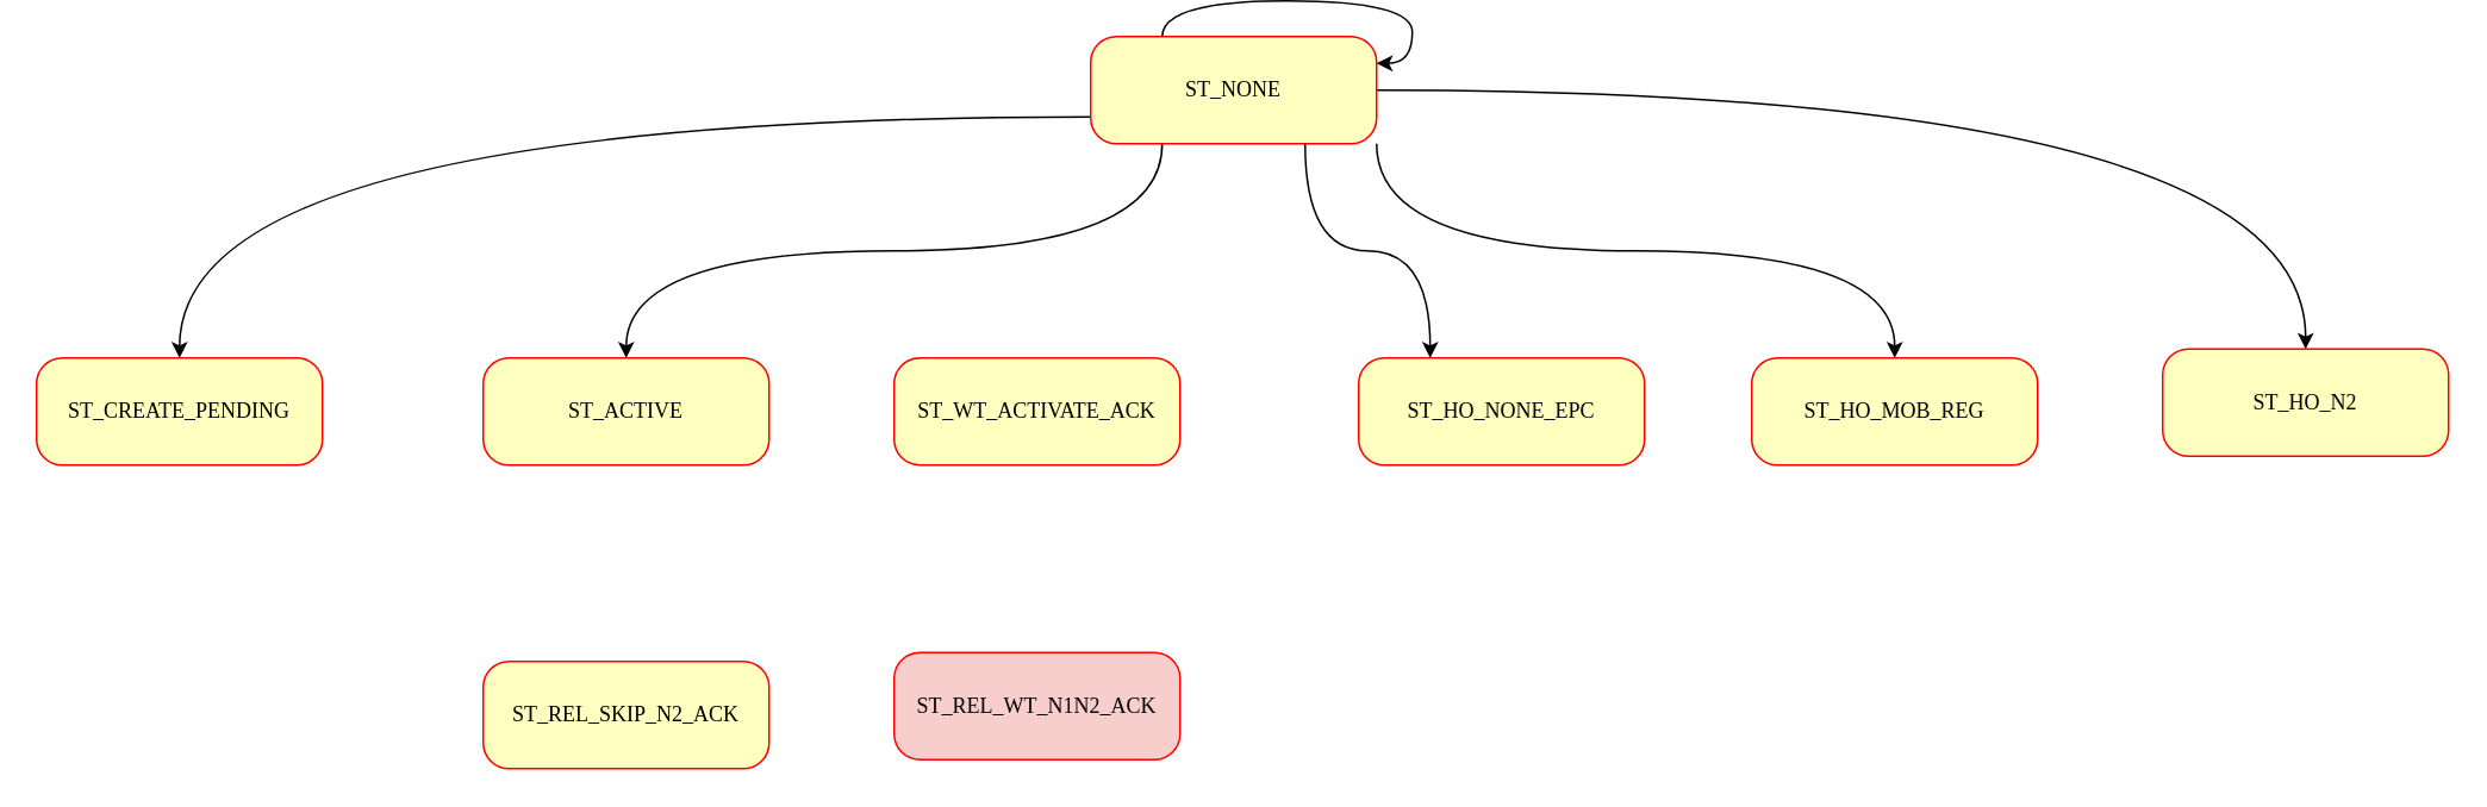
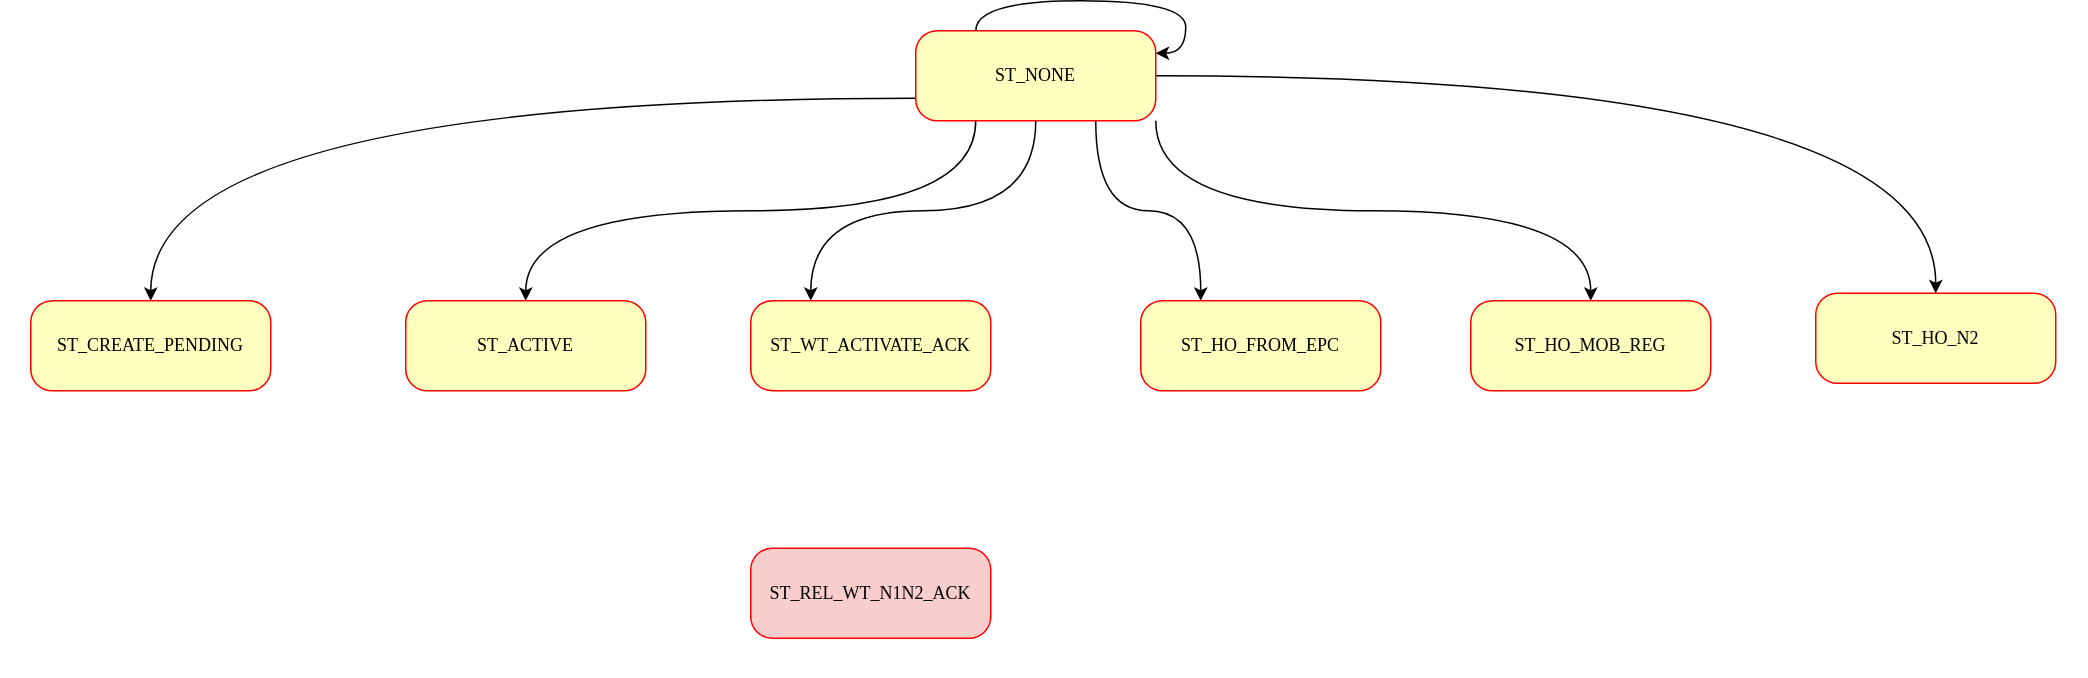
+ <mxCell id="4" style="edgeStyle=orthogonalEdgeStyle;curved=1;rounded=0;orthogonalLoop=1;jettySize=auto;html=1;exitX=0.5;exitY=1;exitDx=0;exitDy=0;entryX=0.25;entryY=0;entryDx=0;entryDy=0;" edge="1" parent="1" source="8" target="11"><mxGeometry relative="1" as="geometry" /></mxCell>
- <mxCell id="13" value="ST_HO_NONE_EPC" style="rounded=1;whiteSpace=wrap;html=1;arcSize=24;fillColor=#ffffc0;strokeColor=#ff0000;shadow=0;comic=0;labelBackgroundColor=none;fontFamily=Verdana;fontSize=12;fontColor=#000000;align=center;" vertex="1" parent="1"><mxGeometry x="760" y="200" width="160" height="60" as="geometry" /></mxCell>
+ <mxCell id="13" value="ST_HO_FROM_EPC" style="rounded=1;whiteSpace=wrap;html=1;arcSize=24;fillColor=#ffffc0;strokeColor=#ff0000;shadow=0;comic=0;labelBackgroundColor=none;fontFamily=Verdana;fontSize=12;fontColor=#000000;align=center;" vertex="1" parent="1"><mxGeometry x="760" y="200" width="160" height="60" as="geometry" /></mxCell>
- <mxCell id="16" value="ST_REL_SKIP_N2_ACK" style="rounded=1;whiteSpace=wrap;html=1;arcSize=24;fillColor=#ffffc0;strokeColor=#ff0000;shadow=0;comic=0;labelBackgroundColor=none;fontFamily=Verdana;fontSize=12;fontColor=#000000;align=center;" vertex="1" parent="1"><mxGeometry x="270" y="370" width="160" height="60" as="geometry" /></mxCell>
